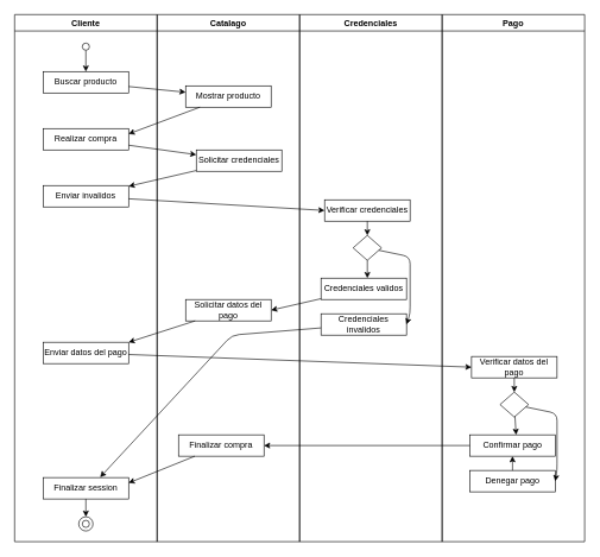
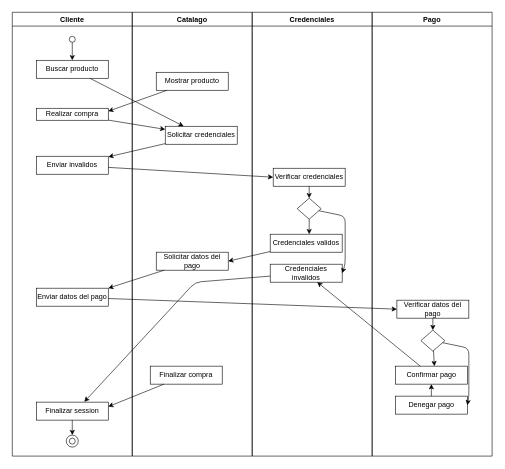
- <mxCell id="36" style="edgeStyle=none;html=1;strokeColor=#000000;fontColor=#000000;" edge="1" parent="1" source="5" target="9"><mxGeometry relative="1" as="geometry" /></mxCell>
+ <mxCell id="36" style="edgeStyle=none;html=1;strokeColor=#000000;fontColor=#000000;" edge="1" parent="1" source="5" target="10"><mxGeometry relative="1" as="geometry" /></mxCell>
- <mxCell id="6" value="Realizar compra" style="rounded=0;whiteSpace=wrap;html=1;strokeColor=#000000;fontColor=#000000;fillColor=none;" vertex="1" parent="2"><mxGeometry x="40" y="160" width="120" height="30" as="geometry" /></mxCell>
+ <mxCell id="6" value="Realizar compra" style="rounded=0;whiteSpace=wrap;html=1;strokeColor=#000000;fontColor=#000000;fillColor=none;" vertex="1" parent="2"><mxGeometry x="40" y="160" width="120" height="20" as="geometry" /></mxCell>
- <mxCell id="42" style="edgeStyle=none;html=1;entryX=1;entryY=0.5;entryDx=0;entryDy=0;strokeColor=#000000;fontColor=#000000;" edge="1" parent="1" source="31" target="17"><mxGeometry relative="1" as="geometry" /></mxCell>
+ <mxCell id="42" style="edgeStyle=none;html=1;strokeColor=#000000;fontColor=#000000;" edge="1" parent="1" source="31" target="25"><mxGeometry relative="1" as="geometry" /></mxCell>
